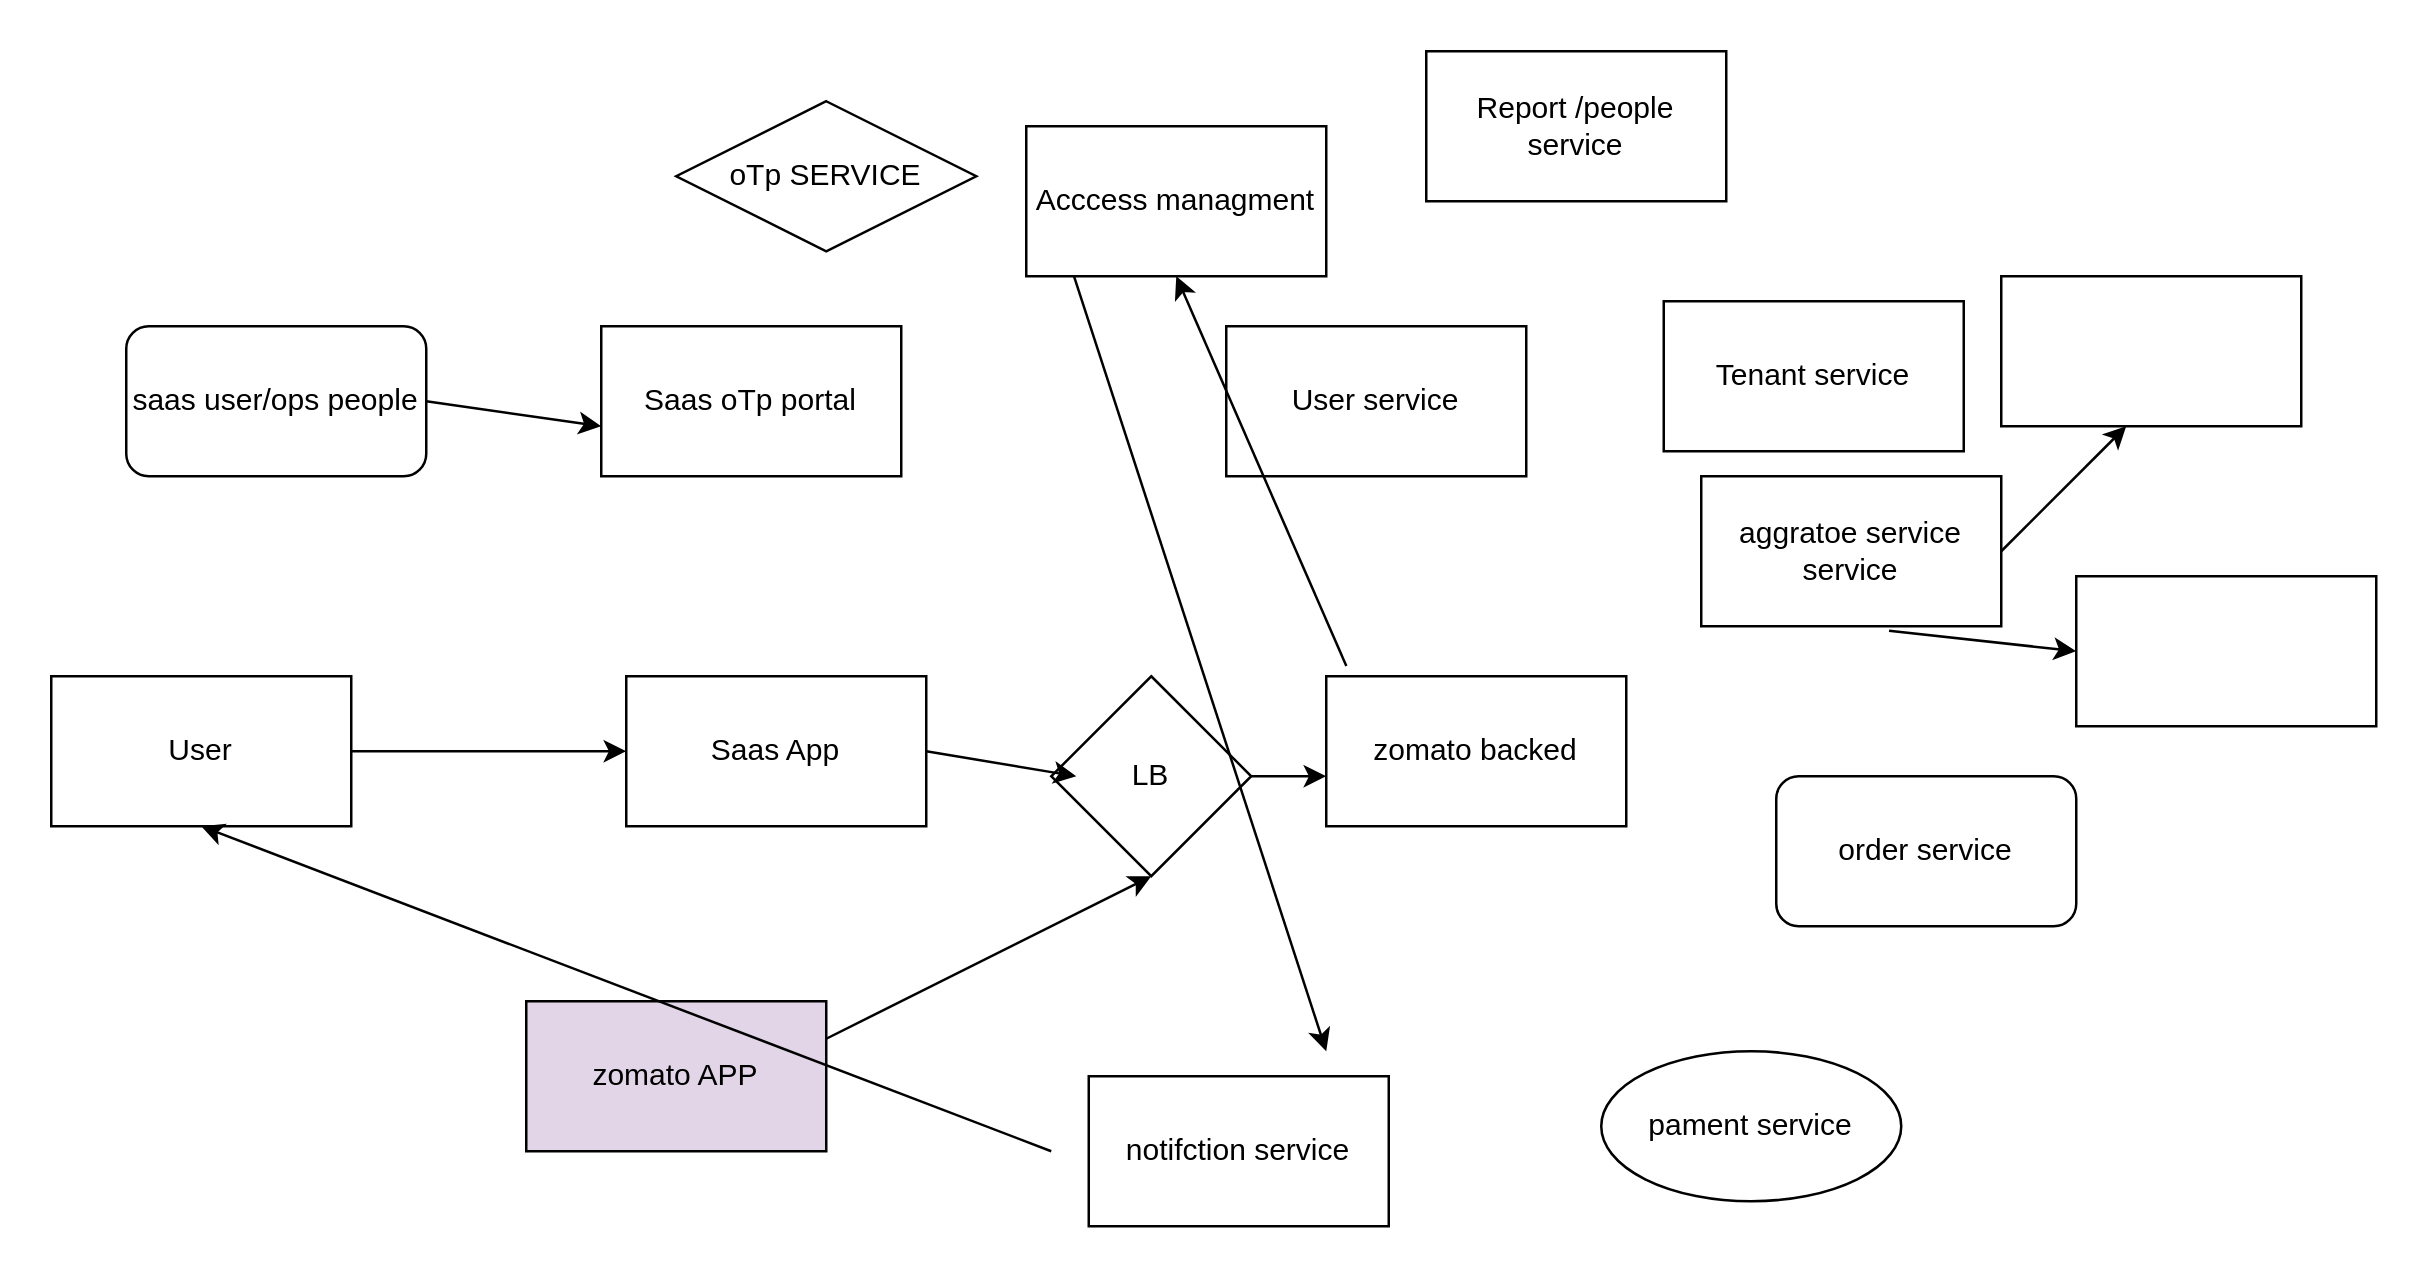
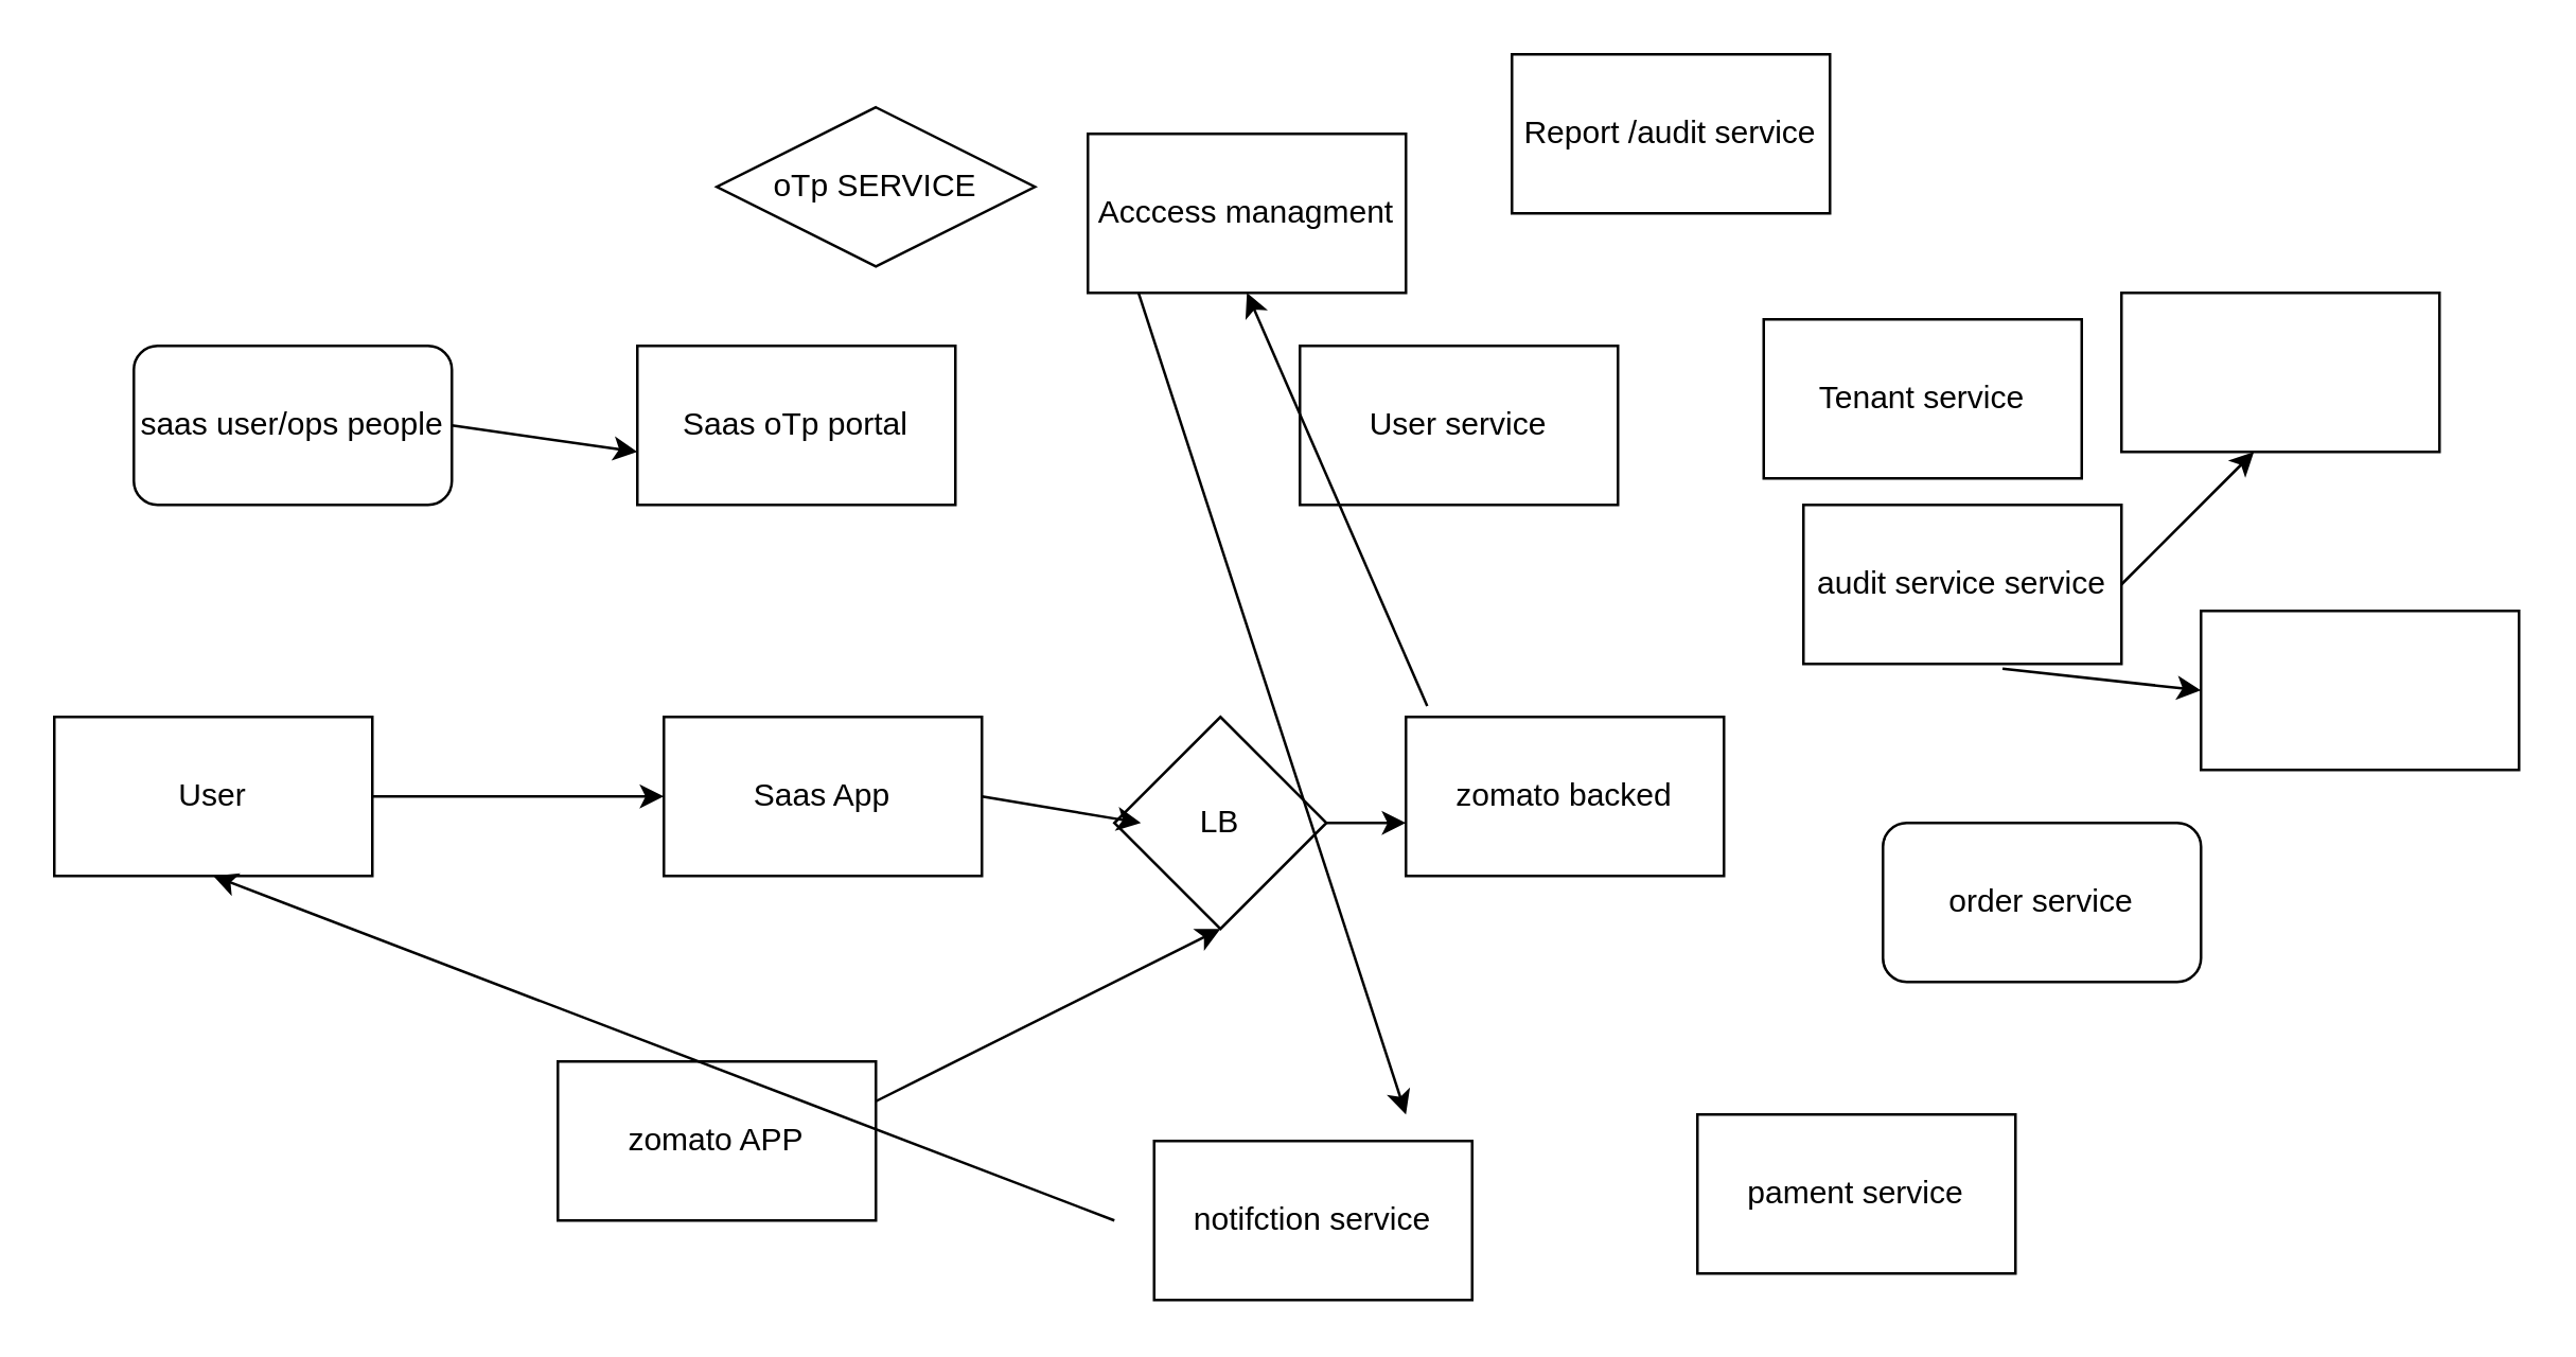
- <mxCell id="25" value="Report /people service" style="rounded=0;whiteSpace=wrap;html=1;" vertex="1" parent="1"><mxGeometry x="570" y="20" width="120" height="60" as="geometry" /></mxCell>
+ <mxCell id="25" value="Report /audit service" style="rounded=0;whiteSpace=wrap;html=1;" vertex="1" parent="1"><mxGeometry x="570" y="20" width="120" height="60" as="geometry" /></mxCell>
- <mxCell id="18" value="aggratoe service service" style="rounded=0;whiteSpace=wrap;html=1;" vertex="1" parent="1"><mxGeometry x="680" y="190" width="120" height="60" as="geometry" /></mxCell>
+ <mxCell id="18" value="audit service service" style="rounded=0;whiteSpace=wrap;html=1;" vertex="1" parent="1"><mxGeometry x="680" y="190" width="120" height="60" as="geometry" /></mxCell>
- <mxCell id="19" value="zomato APP" style="rounded=0;whiteSpace=wrap;html=1;fillColor=#e1d5e7;" vertex="1" parent="1"><mxGeometry x="210" y="400" width="120" height="60" as="geometry" /></mxCell>
+ <mxCell id="19" value="zomato APP" style="rounded=0;whiteSpace=wrap;html=1;" vertex="1" parent="1"><mxGeometry x="210" y="400" width="120" height="60" as="geometry" /></mxCell>
- <mxCell id="16" value="pament service" style="ellipse;whiteSpace=wrap;html=1;" vertex="1" parent="1"><mxGeometry x="640" y="420" width="120" height="60" as="geometry" /></mxCell>
+ <mxCell id="16" value="pament service" style="rounded=0;whiteSpace=wrap;html=1;" vertex="1" parent="1"><mxGeometry x="640" y="420" width="120" height="60" as="geometry" /></mxCell>
